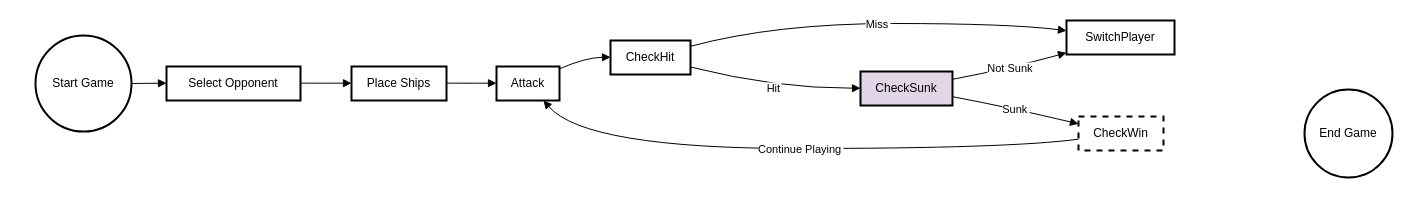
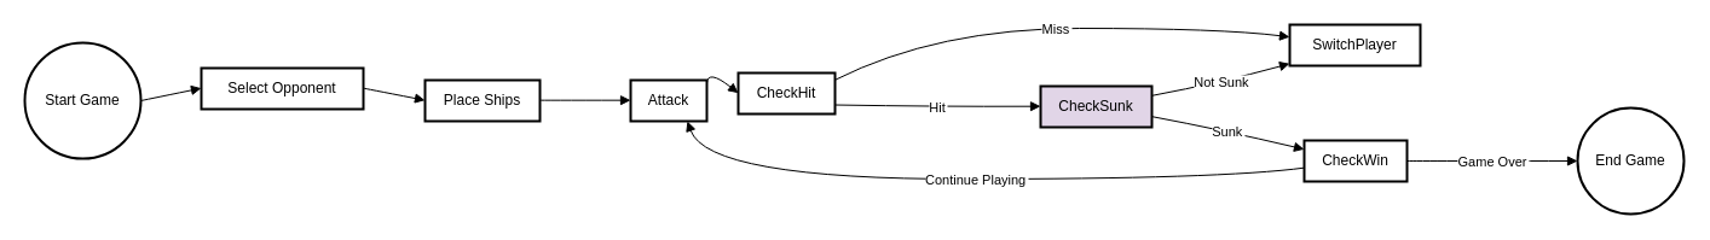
- <mxCell id="6" value="CheckHit" style="whiteSpace=wrap;strokeWidth=2;" vertex="1" parent="1"><mxGeometry x="610" y="40" width="80" height="34" as="geometry" /></mxCell>
+ <mxCell id="6" value="CheckHit" style="whiteSpace=wrap;strokeWidth=2;" vertex="1" parent="1"><mxGeometry x="610" y="60" width="80" height="34" as="geometry" /></mxCell>
- <mxCell id="2" value="Start Game" style="ellipse;aspect=fixed;strokeWidth=2;whiteSpace=wrap;" vertex="1" parent="1"><mxGeometry x="35" y="35" width="96" height="96" as="geometry" /></mxCell>
+ <mxCell id="2" value="Start Game" style="ellipse;aspect=fixed;strokeWidth=2;whiteSpace=wrap;" vertex="1" parent="1"><mxGeometry y="35" width="96" height="96" as="geometry" x="20" /></mxCell>
- <mxCell id="3" value="Select Opponent" style="whiteSpace=wrap;strokeWidth=2;" vertex="1" parent="1"><mxGeometry x="166" y="66" width="134" height="34" as="geometry" /></mxCell>
+ <mxCell id="3" value="Select Opponent" style="whiteSpace=wrap;strokeWidth=2;" vertex="1" parent="1"><mxGeometry x="166" y="56" width="134" height="34" as="geometry" /></mxCell>
- <mxCell id="5" value="Attack" style="whiteSpace=wrap;strokeWidth=2;" vertex="1" parent="1"><mxGeometry x="496" y="66" width="63" height="34" as="geometry" /></mxCell>
+ <mxCell id="5" value="Attack" style="whiteSpace=wrap;strokeWidth=2;" vertex="1" parent="1"><mxGeometry x="521" y="66" width="63" height="34" as="geometry" /></mxCell>
- <mxCell id="9" value="CheckWin" style="whiteSpace=wrap;strokeWidth=2;dashed=1;" vertex="1" parent="1"><mxGeometry x="1078" y="116" width="85" height="34" as="geometry" /></mxCell>
+ <mxCell id="9" value="CheckWin" style="whiteSpace=wrap;strokeWidth=2;" vertex="1" parent="1"><mxGeometry x="1078" y="116" width="85" height="34" as="geometry" /></mxCell>
+ <mxCell id="19" value="Game Over" style="curved=1;startArrow=none;endArrow=block;exitX=0.99;exitY=0.5;entryX=0;entryY=0.5;" edge="1" parent="1" source="9" target="10"><mxGeometry relative="1" as="geometry"><Array as="points" /></mxGeometry></mxCell>
